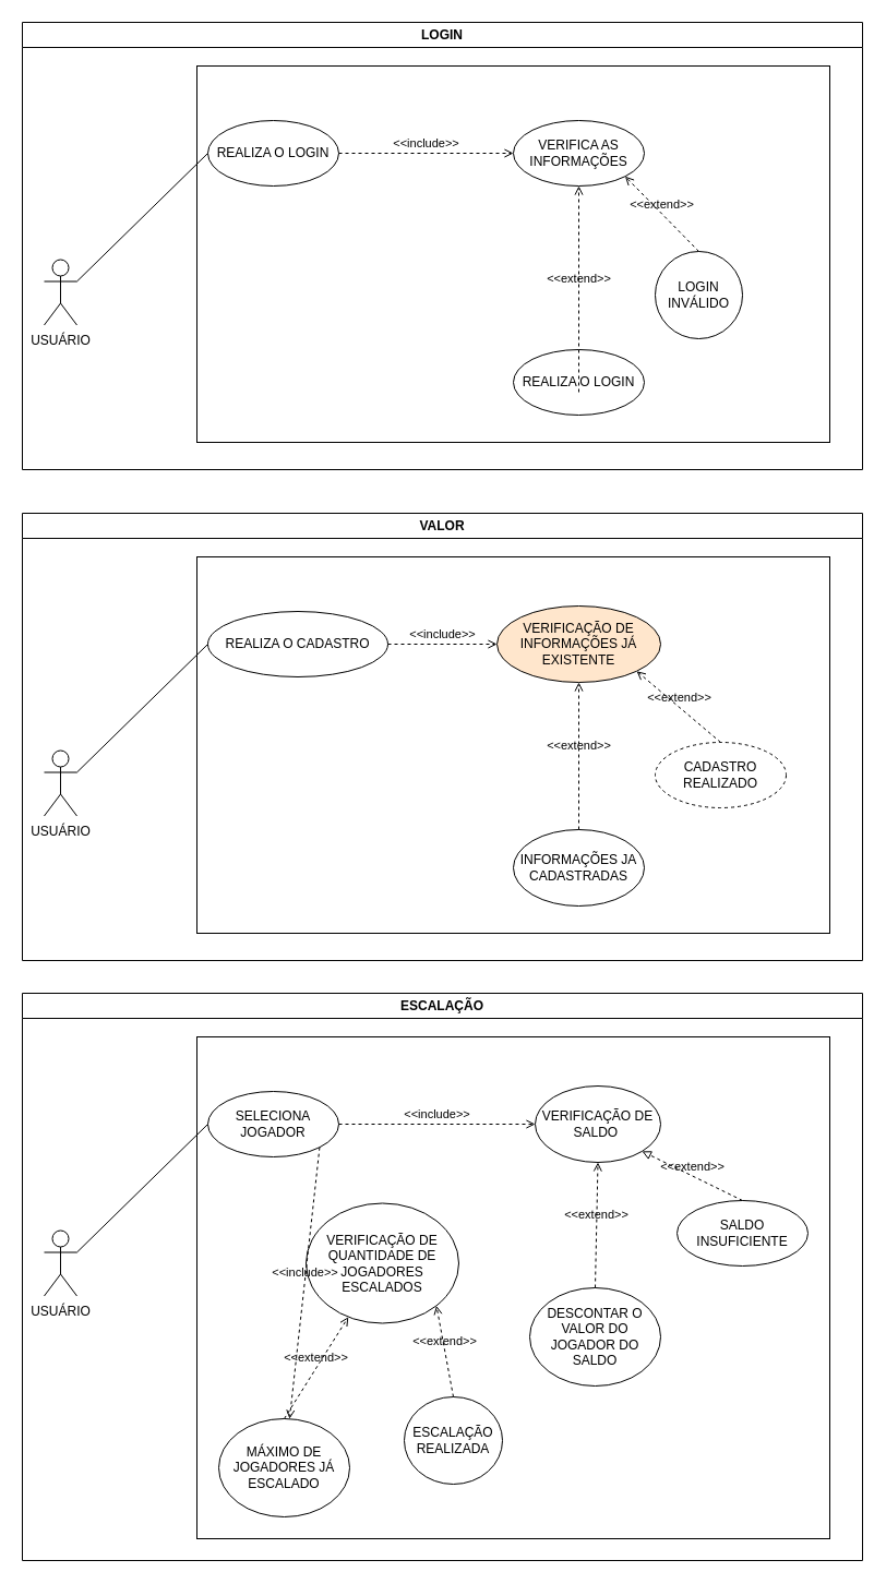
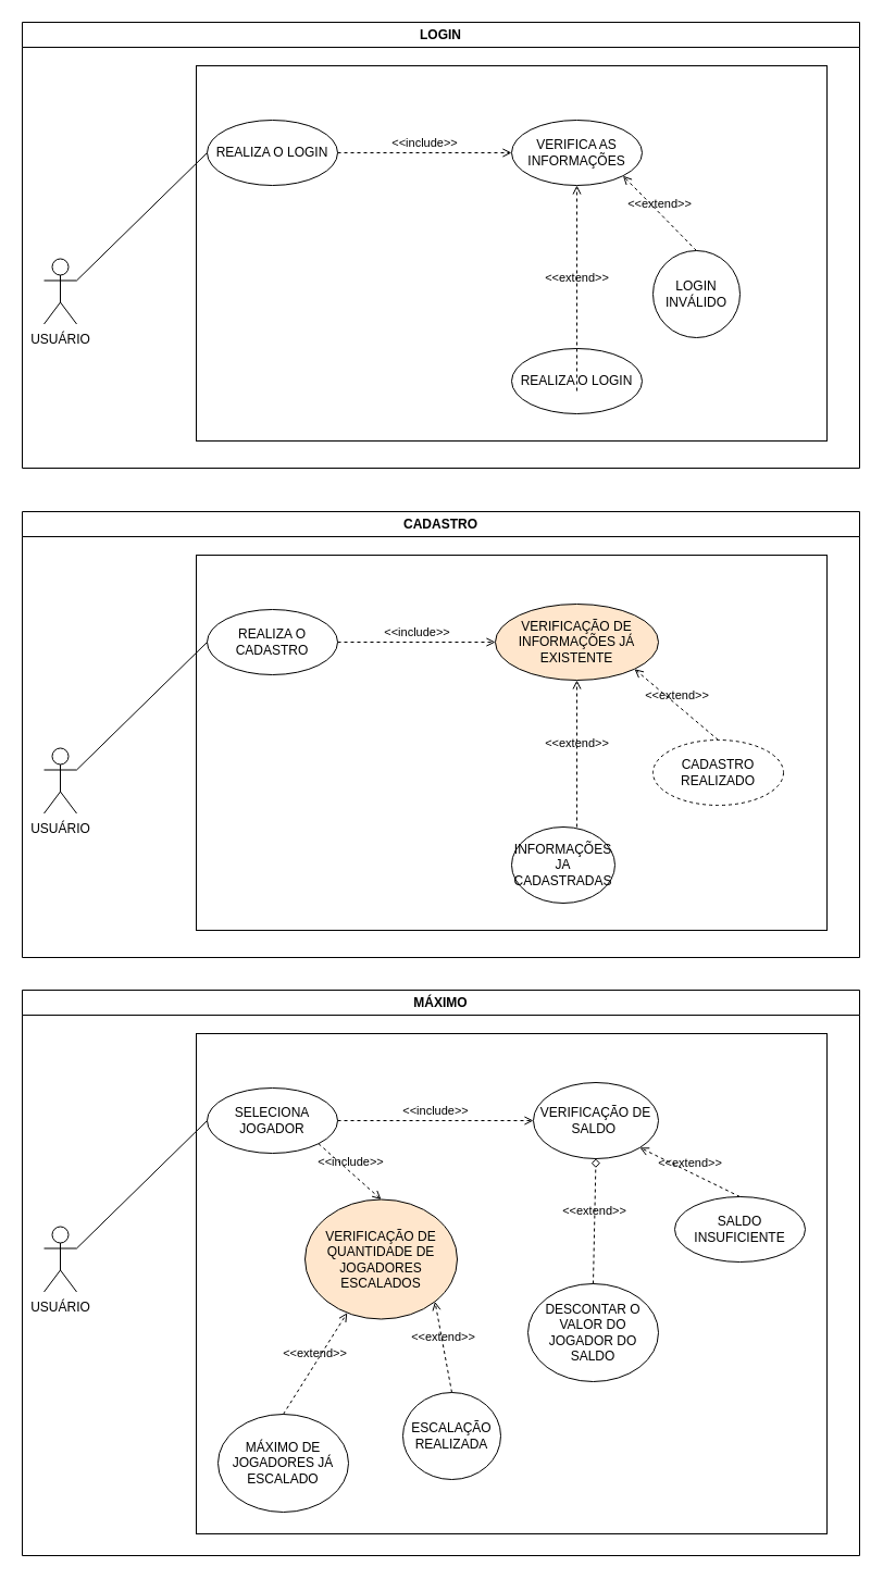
- <mxCell id="13" value="VALOR" style="swimlane;whiteSpace=wrap;html=1;" vertex="1" parent="1"><mxGeometry x="20" y="470" width="770" height="410" as="geometry" /></mxCell>
+ <mxCell id="13" value="CADASTRO" style="swimlane;whiteSpace=wrap;html=1;" vertex="1" parent="1"><mxGeometry x="20" y="470" width="770" height="410" as="geometry" /></mxCell>
- <mxCell id="16" value="REALIZA O CADASTRO" style="ellipse;whiteSpace=wrap;html=1;" vertex="1" parent="13"><mxGeometry x="170" y="90" width="165" height="60" as="geometry" /></mxCell>
+ <mxCell id="16" value="REALIZA O CADASTRO" style="ellipse;whiteSpace=wrap;html=1;" vertex="1" parent="13"><mxGeometry x="170" y="90" width="120" height="60" as="geometry" /></mxCell>
- <mxCell id="21" value="INFORMAÇÕES JA CADASTRADAS" style="ellipse;whiteSpace=wrap;html=1;" vertex="1" parent="13"><mxGeometry x="450" y="290" width="120" height="70" as="geometry" /></mxCell>
+ <mxCell id="21" value="INFORMAÇÕES JA CADASTRADAS" style="ellipse;whiteSpace=wrap;html=1;" vertex="1" parent="13"><mxGeometry x="450" y="290" width="95" height="70" as="geometry" /></mxCell>
- <mxCell id="24" value="ESCALAÇÃO" style="swimlane;whiteSpace=wrap;html=1;" vertex="1" parent="1"><mxGeometry x="20" y="910" width="770" height="520" as="geometry" /></mxCell>
+ <mxCell id="24" value="MÁXIMO" style="swimlane;whiteSpace=wrap;html=1;" vertex="1" parent="1"><mxGeometry x="20" y="910" width="770" height="520" as="geometry" /></mxCell>
- <mxCell id="33" value="&amp;lt;&amp;lt;extend&amp;gt;&amp;gt;" style="html=1;verticalAlign=bottom;labelBackgroundColor=none;endArrow=block;endFill=0;dashed=1;rounded=0;entryX=1;entryY=1;entryDx=0;entryDy=0;exitX=0.5;exitY=0;exitDx=0;exitDy=0;" edge="1" parent="24" source="31" target="29"><mxGeometry width="160" relative="1" as="geometry"><mxPoint x="280" y="239.5" as="sourcePoint" /><mxPoint x="440" y="239.5" as="targetPoint" /></mxGeometry></mxCell>
+ <mxCell id="33" value="&amp;lt;&amp;lt;extend&amp;gt;&amp;gt;" style="html=1;verticalAlign=bottom;labelBackgroundColor=none;endArrow=open;endFill=0;dashed=1;rounded=0;entryX=1;entryY=1;entryDx=0;entryDy=0;exitX=0.5;exitY=0;exitDx=0;exitDy=0;" edge="1" parent="24" source="31" target="29"><mxGeometry width="160" relative="1" as="geometry"><mxPoint x="280" y="239.5" as="sourcePoint" /><mxPoint x="440" y="239.5" as="targetPoint" /></mxGeometry></mxCell>
- <mxCell id="34" value="&amp;lt;&amp;lt;extend&amp;gt;&amp;gt;" style="html=1;verticalAlign=bottom;labelBackgroundColor=none;endArrow=open;endFill=0;dashed=1;rounded=0;entryX=0.5;entryY=1;entryDx=0;entryDy=0;exitX=0.5;exitY=0;exitDx=0;exitDy=0;" edge="1" parent="24" target="29" source="32"><mxGeometry width="160" relative="1" as="geometry"><mxPoint x="510" y="290" as="sourcePoint" /><mxPoint x="419.996" y="270.003" as="targetPoint" /></mxGeometry></mxCell>
+ <mxCell id="34" value="&amp;lt;&amp;lt;extend&amp;gt;&amp;gt;" style="html=1;verticalAlign=bottom;labelBackgroundColor=none;endArrow=diamond;endFill=0;dashed=1;rounded=0;entryX=0.5;entryY=1;entryDx=0;entryDy=0;exitX=0.5;exitY=0;exitDx=0;exitDy=0;" edge="1" parent="24" target="29" source="32"><mxGeometry width="160" relative="1" as="geometry"><mxPoint x="510" y="290" as="sourcePoint" /><mxPoint x="419.996" y="270.003" as="targetPoint" /></mxGeometry></mxCell>
- <mxCell id="35" value="VERIFICAÇÃO DE QUANTIDADE DE JOGADORES ESCALADOS" style="ellipse;whiteSpace=wrap;html=1;" vertex="1" parent="24"><mxGeometry x="260" y="192.5" width="140" height="110" as="geometry" /></mxCell>
+ <mxCell id="35" value="VERIFICAÇÃO DE QUANTIDADE DE JOGADORES ESCALADOS" style="ellipse;whiteSpace=wrap;html=1;fillColor=#ffe6cc;" vertex="1" parent="24"><mxGeometry x="260" y="192.5" width="140" height="110" as="geometry" /></mxCell>
- <mxCell id="36" value="&amp;lt;&amp;lt;include&amp;gt;&amp;gt;" style="html=1;verticalAlign=bottom;labelBackgroundColor=none;endArrow=open;endFill=0;dashed=1;rounded=0;exitX=1;exitY=1;exitDx=0;exitDy=0;" edge="1" parent="24" source="27" target="37"><mxGeometry width="160" relative="1" as="geometry"><mxPoint x="300" y="130" as="sourcePoint" /><mxPoint x="480" y="130" as="targetPoint" /></mxGeometry></mxCell>
+ <mxCell id="36" value="&amp;lt;&amp;lt;include&amp;gt;&amp;gt;" style="html=1;verticalAlign=bottom;labelBackgroundColor=none;endArrow=open;endFill=0;dashed=1;rounded=0;exitX=1;exitY=1;exitDx=0;exitDy=0;entryX=0.5;entryY=0;entryDx=0;entryDy=0;" edge="1" parent="24" source="27" target="35"><mxGeometry width="160" relative="1" as="geometry"><mxPoint x="300" y="130" as="sourcePoint" /><mxPoint x="480" y="130" as="targetPoint" /></mxGeometry></mxCell>
